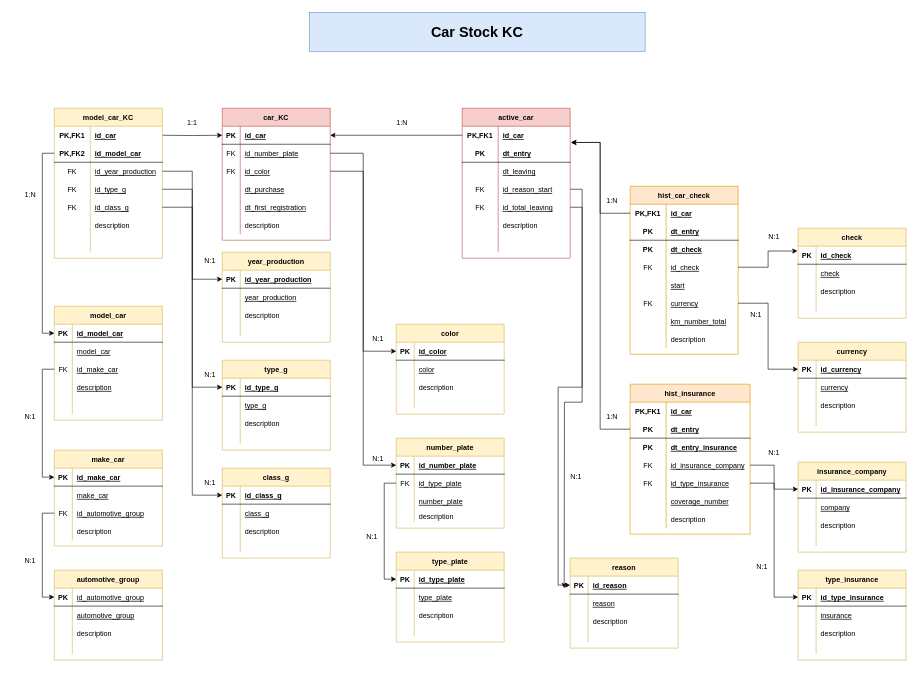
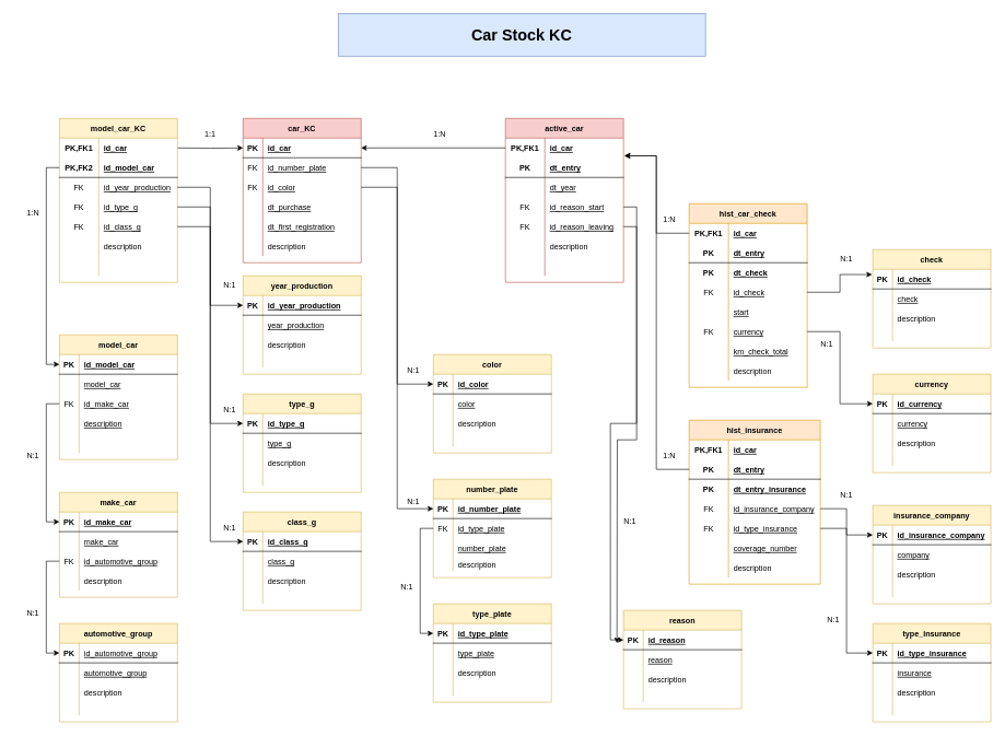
- <mxCell id="60" value="dt_leaving" style="shape=partialRectangle;connectable=0;fillColor=none;top=0;left=0;bottom=0;right=0;align=left;spacingLeft=6;overflow=hidden;fontStyle=4" parent="58" vertex="1"><mxGeometry x="60" width="120" height="30" as="geometry"><mxRectangle width="120" height="30" as="alternateBounds" /></mxGeometry></mxCell>
+ <mxCell id="60" value="dt_year" style="shape=partialRectangle;connectable=0;fillColor=none;top=0;left=0;bottom=0;right=0;align=left;spacingLeft=6;overflow=hidden;fontStyle=4" parent="58" vertex="1"><mxGeometry x="60" width="120" height="30" as="geometry"><mxRectangle width="120" height="30" as="alternateBounds" /></mxGeometry></mxCell>
- <mxCell id="66" value="id_total_leaving" style="shape=partialRectangle;connectable=0;fillColor=none;top=0;left=0;bottom=0;right=0;align=left;spacingLeft=6;overflow=hidden;fontStyle=4" parent="64" vertex="1"><mxGeometry x="60" width="120" height="30" as="geometry"><mxRectangle width="120" height="30" as="alternateBounds" /></mxGeometry></mxCell>
+ <mxCell id="66" value="id_reason_leaving" style="shape=partialRectangle;connectable=0;fillColor=none;top=0;left=0;bottom=0;right=0;align=left;spacingLeft=6;overflow=hidden;fontStyle=4" parent="64" vertex="1"><mxGeometry x="60" width="120" height="30" as="geometry"><mxRectangle width="120" height="30" as="alternateBounds" /></mxGeometry></mxCell>
- <mxCell id="231" value="km_number_total" style="shape=partialRectangle;connectable=0;fillColor=none;top=0;left=0;bottom=0;right=0;align=left;spacingLeft=6;overflow=hidden;fontStyle=4" vertex="1" parent="229"><mxGeometry x="60" width="120" height="30" as="geometry"><mxRectangle width="120" height="30" as="alternateBounds" /></mxGeometry></mxCell>
+ <mxCell id="231" value="km_check_total" style="shape=partialRectangle;connectable=0;fillColor=none;top=0;left=0;bottom=0;right=0;align=left;spacingLeft=6;overflow=hidden;fontStyle=4" vertex="1" parent="229"><mxGeometry x="60" width="120" height="30" as="geometry"><mxRectangle width="120" height="30" as="alternateBounds" /></mxGeometry></mxCell>
